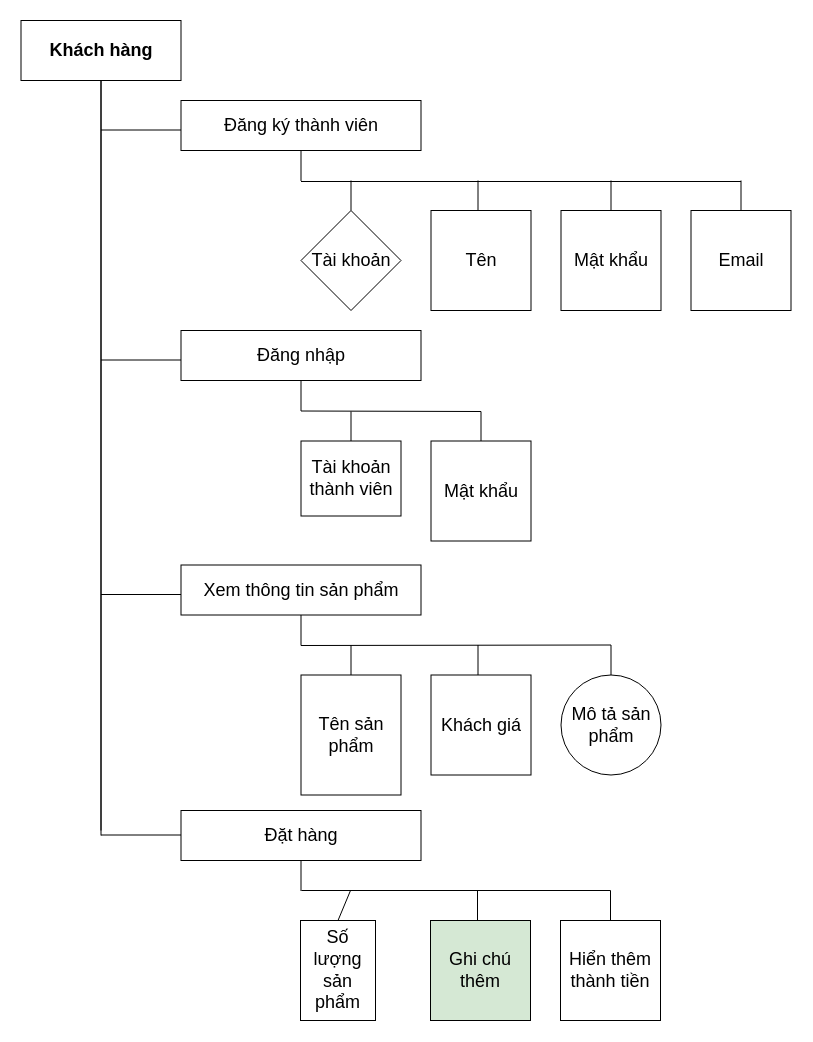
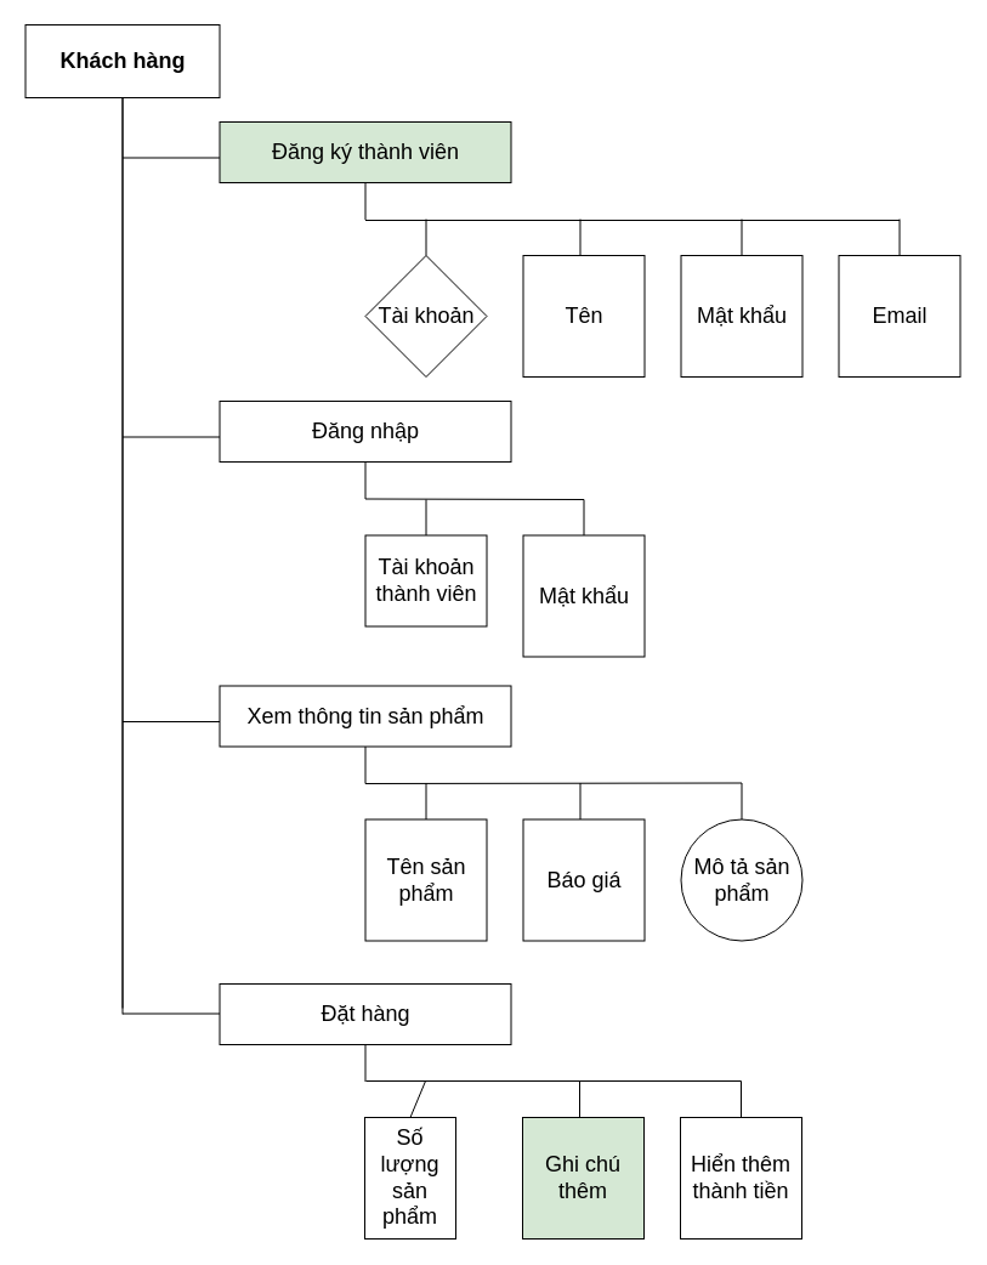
- <mxCell id="5" value="Đăng ký thành viên" style="rounded=0;whiteSpace=wrap;html=1;fontSize=18;" parent="1" vertex="1"><mxGeometry x="180.5" y="100" width="240" height="50" as="geometry" /></mxCell>
+ <mxCell id="5" value="Đăng ký thành viên" style="rounded=0;whiteSpace=wrap;html=1;fontSize=18;fillColor=#d5e8d4;" parent="1" vertex="1"><mxGeometry x="180.5" y="100" width="240" height="50" as="geometry" /></mxCell>
- <mxCell id="13" value="Khách giá" style="whiteSpace=wrap;html=1;aspect=fixed;fontSize=18;" parent="1" vertex="1"><mxGeometry x="430.5" y="674.5" width="100" height="100" as="geometry" /></mxCell>
+ <mxCell id="13" value="Báo giá" style="whiteSpace=wrap;html=1;aspect=fixed;fontSize=18;" parent="1" vertex="1"><mxGeometry x="430.5" y="674.5" width="100" height="100" as="geometry" /></mxCell>
- <mxCell id="12" value="Tên sản phẩm" style="whiteSpace=wrap;html=1;aspect=fixed;fontSize=18;" parent="1" vertex="1"><mxGeometry x="300.5" y="674.5" width="100" height="120" as="geometry" /></mxCell>
+ <mxCell id="12" value="Tên sản phẩm" style="whiteSpace=wrap;html=1;aspect=fixed;fontSize=18;" parent="1" vertex="1"><mxGeometry x="300.5" y="674.5" width="100" height="100" as="geometry" /></mxCell>
